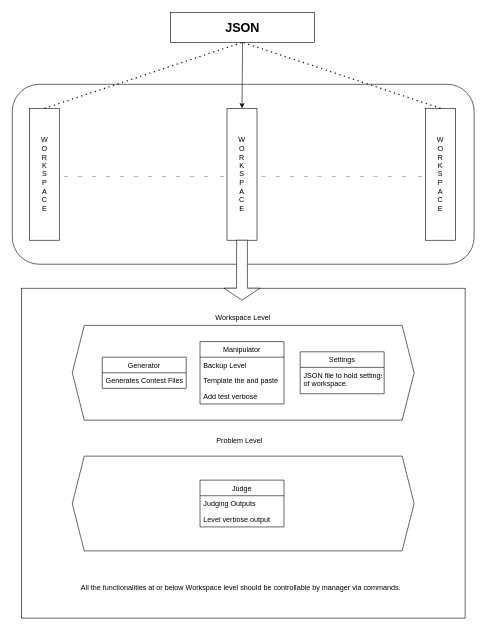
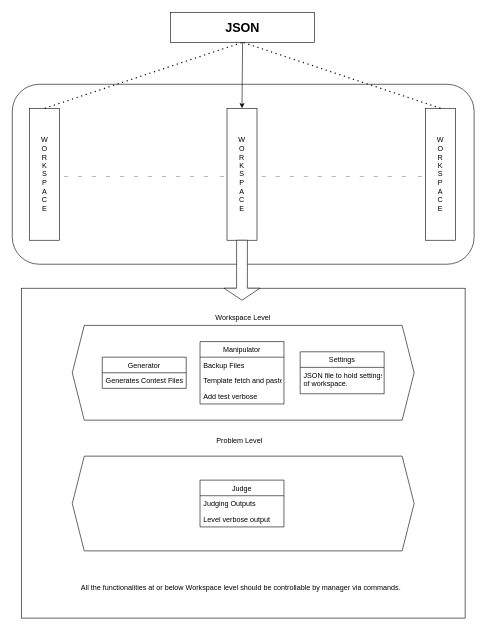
- <mxCell id="19" value="Backup Level" style="text;strokeColor=none;fillColor=none;align=left;verticalAlign=top;spacingLeft=4;spacingRight=4;overflow=hidden;rotatable=0;points=[[0,0.5],[1,0.5]];portConstraint=eastwest;" vertex="1" parent="18"><mxGeometry y="26" width="140" height="26" as="geometry" /></mxCell>
+ <mxCell id="19" value="Backup Files" style="text;strokeColor=none;fillColor=none;align=left;verticalAlign=top;spacingLeft=4;spacingRight=4;overflow=hidden;rotatable=0;points=[[0,0.5],[1,0.5]];portConstraint=eastwest;" vertex="1" parent="18"><mxGeometry y="26" width="140" height="26" as="geometry" /></mxCell>
- <mxCell id="20" value="Template the and paste" style="text;strokeColor=none;fillColor=none;align=left;verticalAlign=top;spacingLeft=4;spacingRight=4;overflow=hidden;rotatable=0;points=[[0,0.5],[1,0.5]];portConstraint=eastwest;" vertex="1" parent="18"><mxGeometry y="52" width="140" height="26" as="geometry" /></mxCell>
+ <mxCell id="20" value="Template fetch and paste" style="text;strokeColor=none;fillColor=none;align=left;verticalAlign=top;spacingLeft=4;spacingRight=4;overflow=hidden;rotatable=0;points=[[0,0.5],[1,0.5]];portConstraint=eastwest;" vertex="1" parent="18"><mxGeometry y="52" width="140" height="26" as="geometry" /></mxCell>
